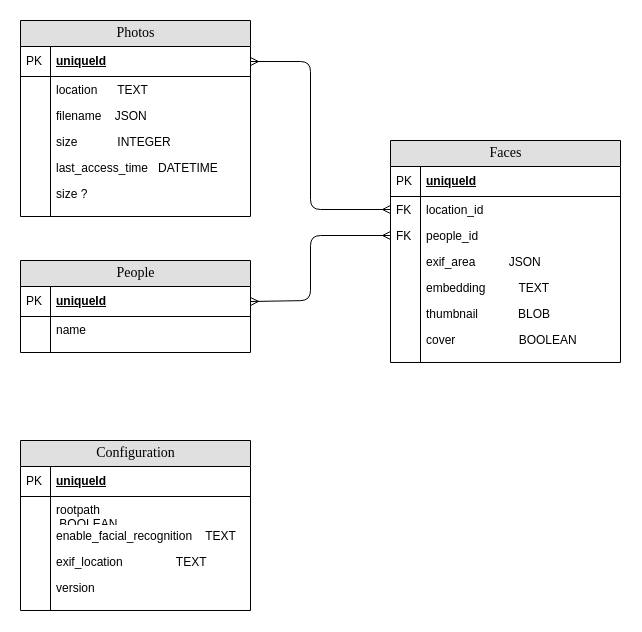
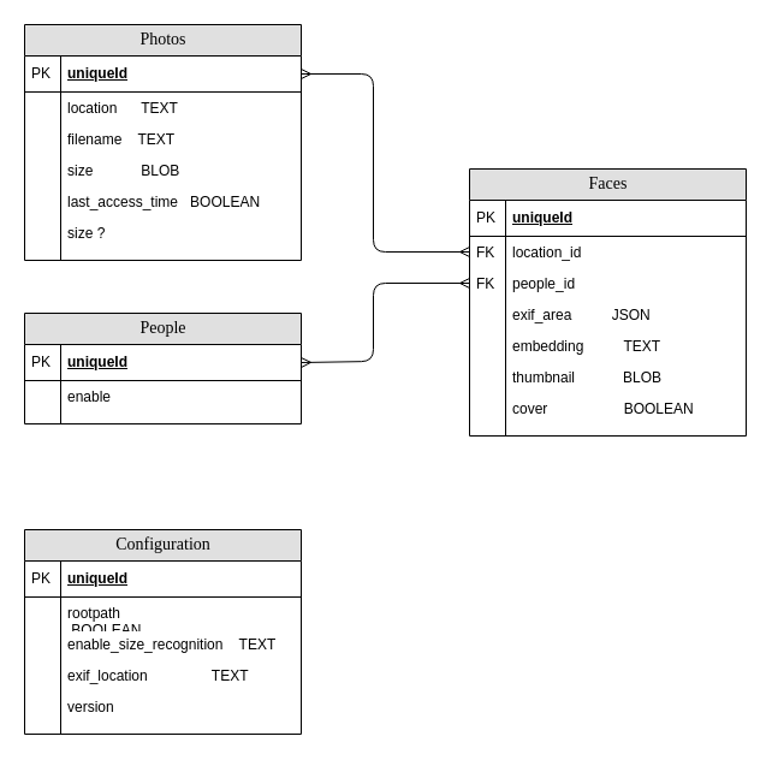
- <mxCell id="7" value="filename&amp;nbsp; &amp;nbsp; JSON" style="shape=partialRectangle;top=0;left=0;right=0;bottom=0;html=1;align=left;verticalAlign=top;fillColor=none;spacingLeft=34;spacingRight=4;whiteSpace=wrap;overflow=hidden;rotatable=0;points=[[0,0.5],[1,0.5]];portConstraint=eastwest;dropTarget=0;" vertex="1" parent="2"><mxGeometry y="82" width="230" height="26" as="geometry" /></mxCell>
+ <mxCell id="7" value="filename&amp;nbsp; &amp;nbsp; TEXT" style="shape=partialRectangle;top=0;left=0;right=0;bottom=0;html=1;align=left;verticalAlign=top;fillColor=none;spacingLeft=34;spacingRight=4;whiteSpace=wrap;overflow=hidden;rotatable=0;points=[[0,0.5],[1,0.5]];portConstraint=eastwest;dropTarget=0;" vertex="1" parent="2"><mxGeometry y="82" width="230" height="26" as="geometry" /></mxCell>
- <mxCell id="9" value="size&amp;nbsp; &amp;nbsp; &amp;nbsp; &amp;nbsp; &amp;nbsp; &amp;nbsp; INTEGER" style="shape=partialRectangle;top=0;left=0;right=0;bottom=0;html=1;align=left;verticalAlign=top;fillColor=none;spacingLeft=34;spacingRight=4;whiteSpace=wrap;overflow=hidden;rotatable=0;points=[[0,0.5],[1,0.5]];portConstraint=eastwest;dropTarget=0;" vertex="1" parent="2"><mxGeometry y="108" width="230" height="26" as="geometry" /></mxCell>
+ <mxCell id="9" value="size&amp;nbsp; &amp;nbsp; &amp;nbsp; &amp;nbsp; &amp;nbsp; &amp;nbsp; BLOB" style="shape=partialRectangle;top=0;left=0;right=0;bottom=0;html=1;align=left;verticalAlign=top;fillColor=none;spacingLeft=34;spacingRight=4;whiteSpace=wrap;overflow=hidden;rotatable=0;points=[[0,0.5],[1,0.5]];portConstraint=eastwest;dropTarget=0;" vertex="1" parent="2"><mxGeometry y="108" width="230" height="26" as="geometry" /></mxCell>
- <mxCell id="11" value="last_access_time&amp;nbsp; &amp;nbsp;DATETIME" style="shape=partialRectangle;top=0;left=0;right=0;bottom=0;html=1;align=left;verticalAlign=top;fillColor=none;spacingLeft=34;spacingRight=4;whiteSpace=wrap;overflow=hidden;rotatable=0;points=[[0,0.5],[1,0.5]];portConstraint=eastwest;dropTarget=0;" vertex="1" parent="2"><mxGeometry y="134" width="230" height="26" as="geometry" /></mxCell>
+ <mxCell id="11" value="last_access_time&amp;nbsp; &amp;nbsp;BOOLEAN" style="shape=partialRectangle;top=0;left=0;right=0;bottom=0;html=1;align=left;verticalAlign=top;fillColor=none;spacingLeft=34;spacingRight=4;whiteSpace=wrap;overflow=hidden;rotatable=0;points=[[0,0.5],[1,0.5]];portConstraint=eastwest;dropTarget=0;" vertex="1" parent="2"><mxGeometry y="134" width="230" height="26" as="geometry" /></mxCell>
- <mxCell id="38" value="name" style="shape=partialRectangle;top=0;left=0;right=0;bottom=0;html=1;align=left;verticalAlign=top;fillColor=none;spacingLeft=34;spacingRight=4;whiteSpace=wrap;overflow=hidden;rotatable=0;points=[[0,0.5],[1,0.5]];portConstraint=eastwest;dropTarget=0;" vertex="1" parent="35"><mxGeometry y="56" width="230" height="26" as="geometry" /></mxCell>
+ <mxCell id="38" value="enable" style="shape=partialRectangle;top=0;left=0;right=0;bottom=0;html=1;align=left;verticalAlign=top;fillColor=none;spacingLeft=34;spacingRight=4;whiteSpace=wrap;overflow=hidden;rotatable=0;points=[[0,0.5],[1,0.5]];portConstraint=eastwest;dropTarget=0;" vertex="1" parent="35"><mxGeometry y="56" width="230" height="26" as="geometry" /></mxCell>
- <mxCell id="48" value="enable_facial_recognition&amp;nbsp; &amp;nbsp; TEXT" style="shape=partialRectangle;top=0;left=0;right=0;bottom=0;html=1;align=left;verticalAlign=top;fillColor=none;spacingLeft=34;spacingRight=4;whiteSpace=wrap;overflow=hidden;rotatable=0;points=[[0,0.5],[1,0.5]];portConstraint=eastwest;dropTarget=0;" vertex="1" parent="43"><mxGeometry y="82" width="230" height="26" as="geometry" /></mxCell>
+ <mxCell id="48" value="enable_size_recognition&amp;nbsp; &amp;nbsp; TEXT" style="shape=partialRectangle;top=0;left=0;right=0;bottom=0;html=1;align=left;verticalAlign=top;fillColor=none;spacingLeft=34;spacingRight=4;whiteSpace=wrap;overflow=hidden;rotatable=0;points=[[0,0.5],[1,0.5]];portConstraint=eastwest;dropTarget=0;" vertex="1" parent="43"><mxGeometry y="82" width="230" height="26" as="geometry" /></mxCell>
